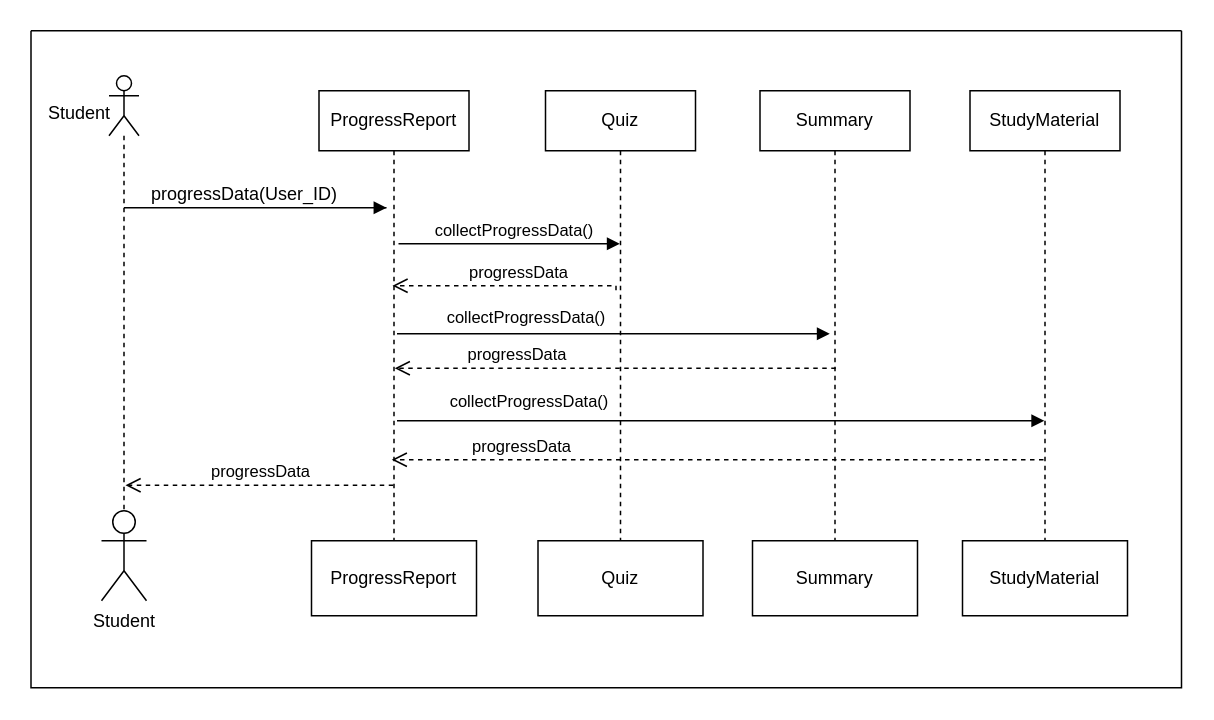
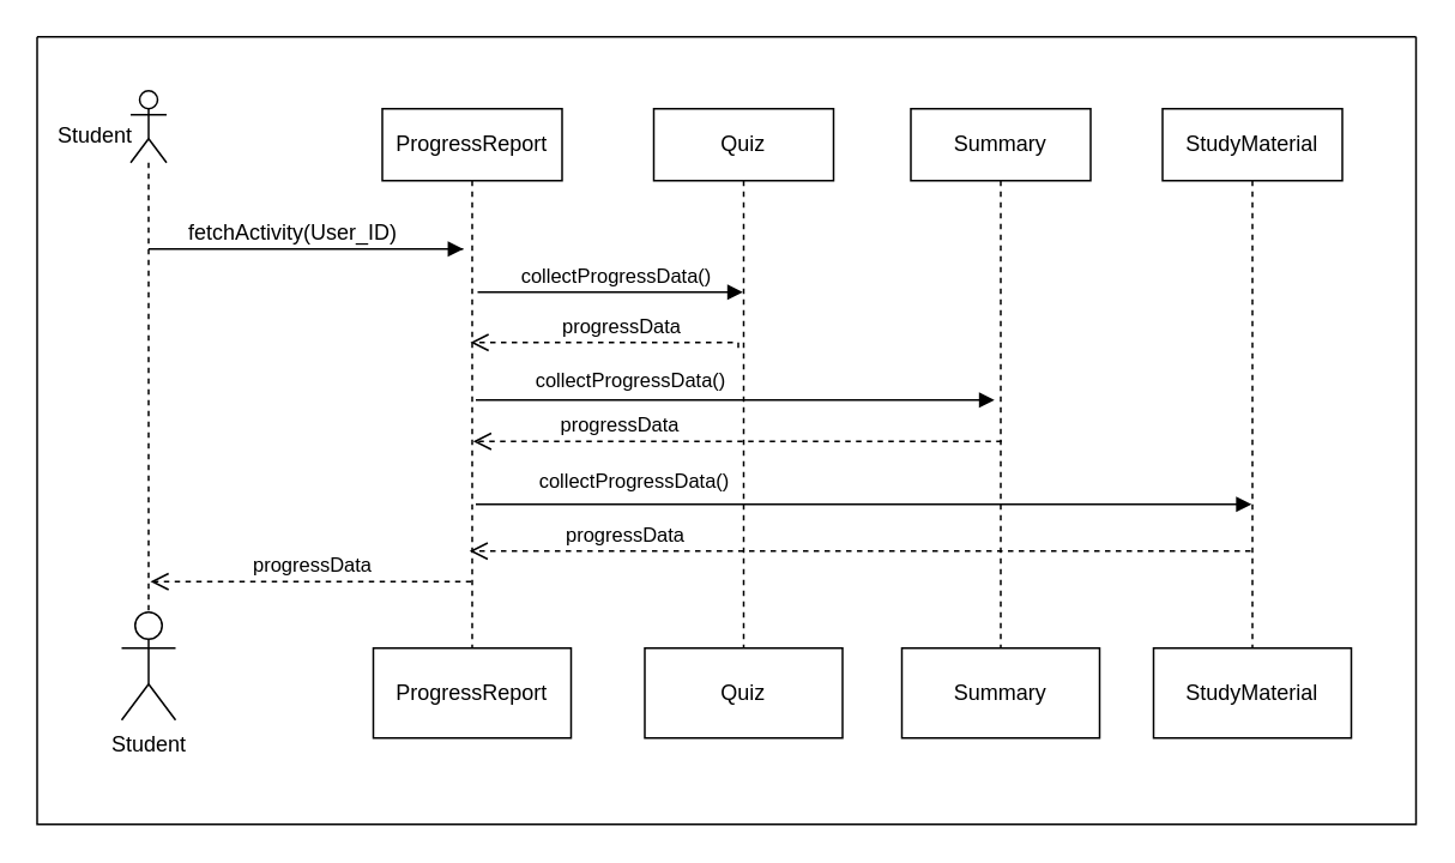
- <mxCell id="6" value="progressData(User_ID)" style="text;html=1;align=center;verticalAlign=middle;resizable=0;points=[];autosize=1;strokeColor=none;fillColor=none;" vertex="1" parent="1"><mxGeometry x="92" y="114" width="140" height="30" as="geometry" /></mxCell>
+ <mxCell id="6" value="fetchActivity(User_ID)" style="text;html=1;align=center;verticalAlign=middle;resizable=0;points=[];autosize=1;strokeColor=none;fillColor=none;" vertex="1" parent="1"><mxGeometry x="92" y="114" width="140" height="30" as="geometry" /></mxCell>
